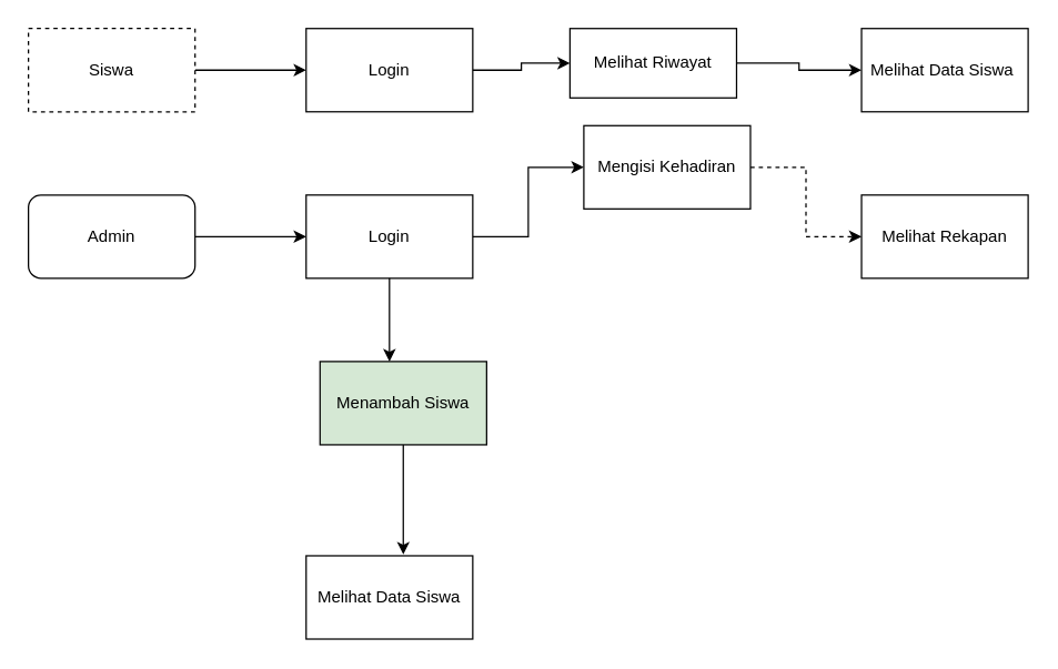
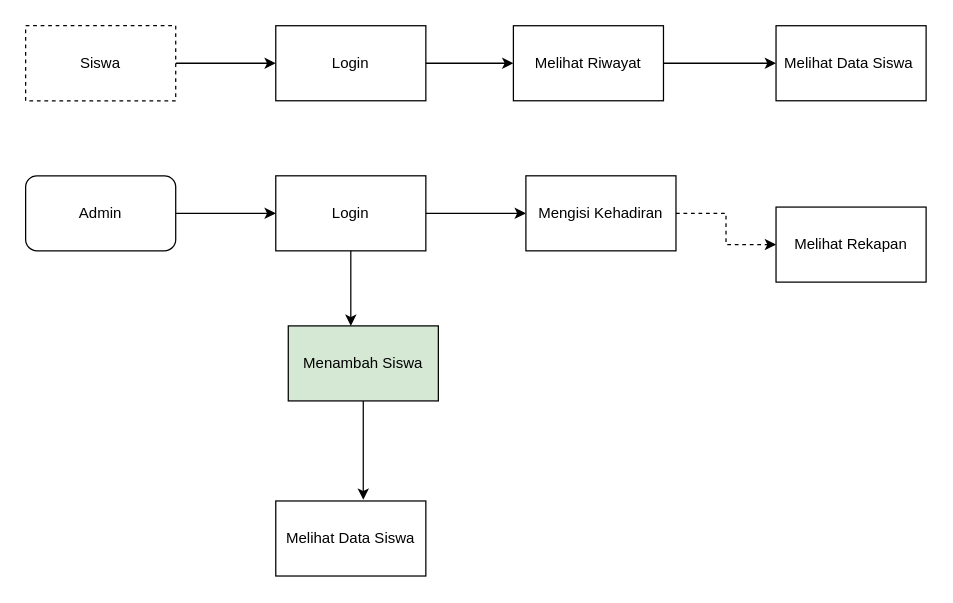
- <mxCell id="7" value="Melihat Riwayat" style="rounded=0;whiteSpace=wrap;html=1;" vertex="1" parent="1"><mxGeometry x="410" y="20" width="120" height="50" as="geometry" /></mxCell>
+ <mxCell id="7" value="Melihat Riwayat" style="rounded=0;whiteSpace=wrap;html=1;" vertex="1" parent="1"><mxGeometry x="410" y="20" width="120" height="60" as="geometry" /></mxCell>
- <mxCell id="14" value="Mengisi Kehadiran" style="rounded=0;whiteSpace=wrap;html=1;" vertex="1" parent="1"><mxGeometry x="420" y="90" width="120" height="60" as="geometry" /></mxCell>
+ <mxCell id="14" value="Mengisi Kehadiran" style="rounded=0;whiteSpace=wrap;html=1;" vertex="1" parent="1"><mxGeometry x="420" y="140" width="120" height="60" as="geometry" /></mxCell>
- <mxCell id="15" value="Melihat Rekapan" style="rounded=0;whiteSpace=wrap;html=1;" vertex="1" parent="1"><mxGeometry x="620" y="140" width="120" height="60" as="geometry" /></mxCell>
+ <mxCell id="15" value="Melihat Rekapan" style="rounded=0;whiteSpace=wrap;html=1;" vertex="1" parent="1"><mxGeometry x="620" y="165" width="120" height="60" as="geometry" /></mxCell>
